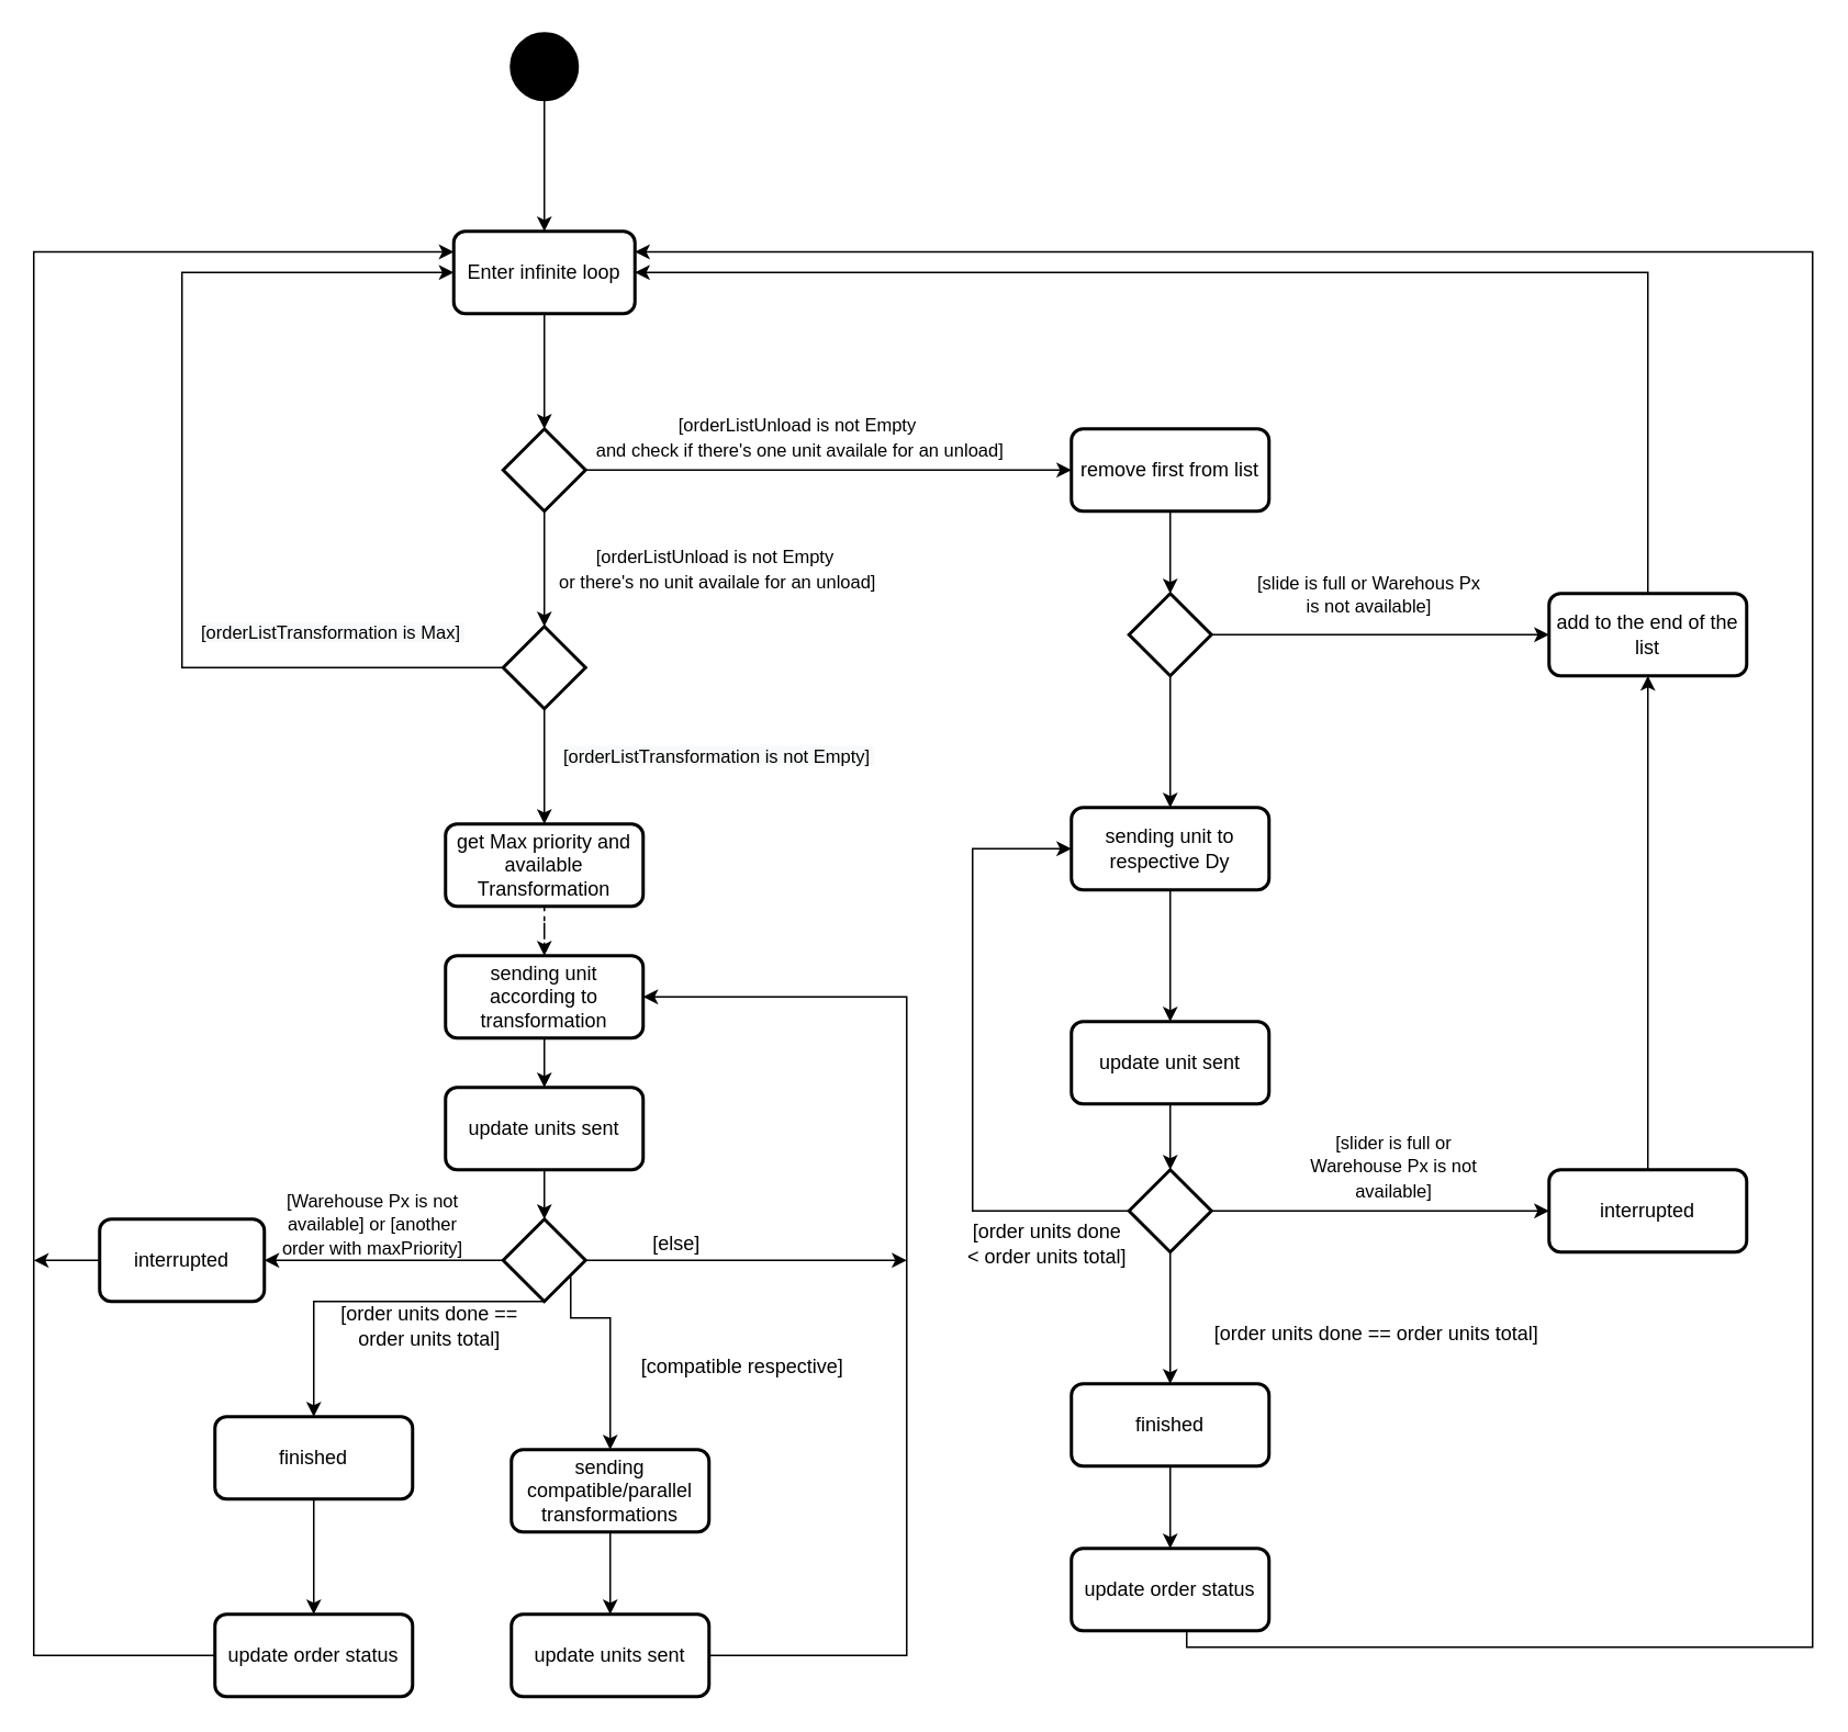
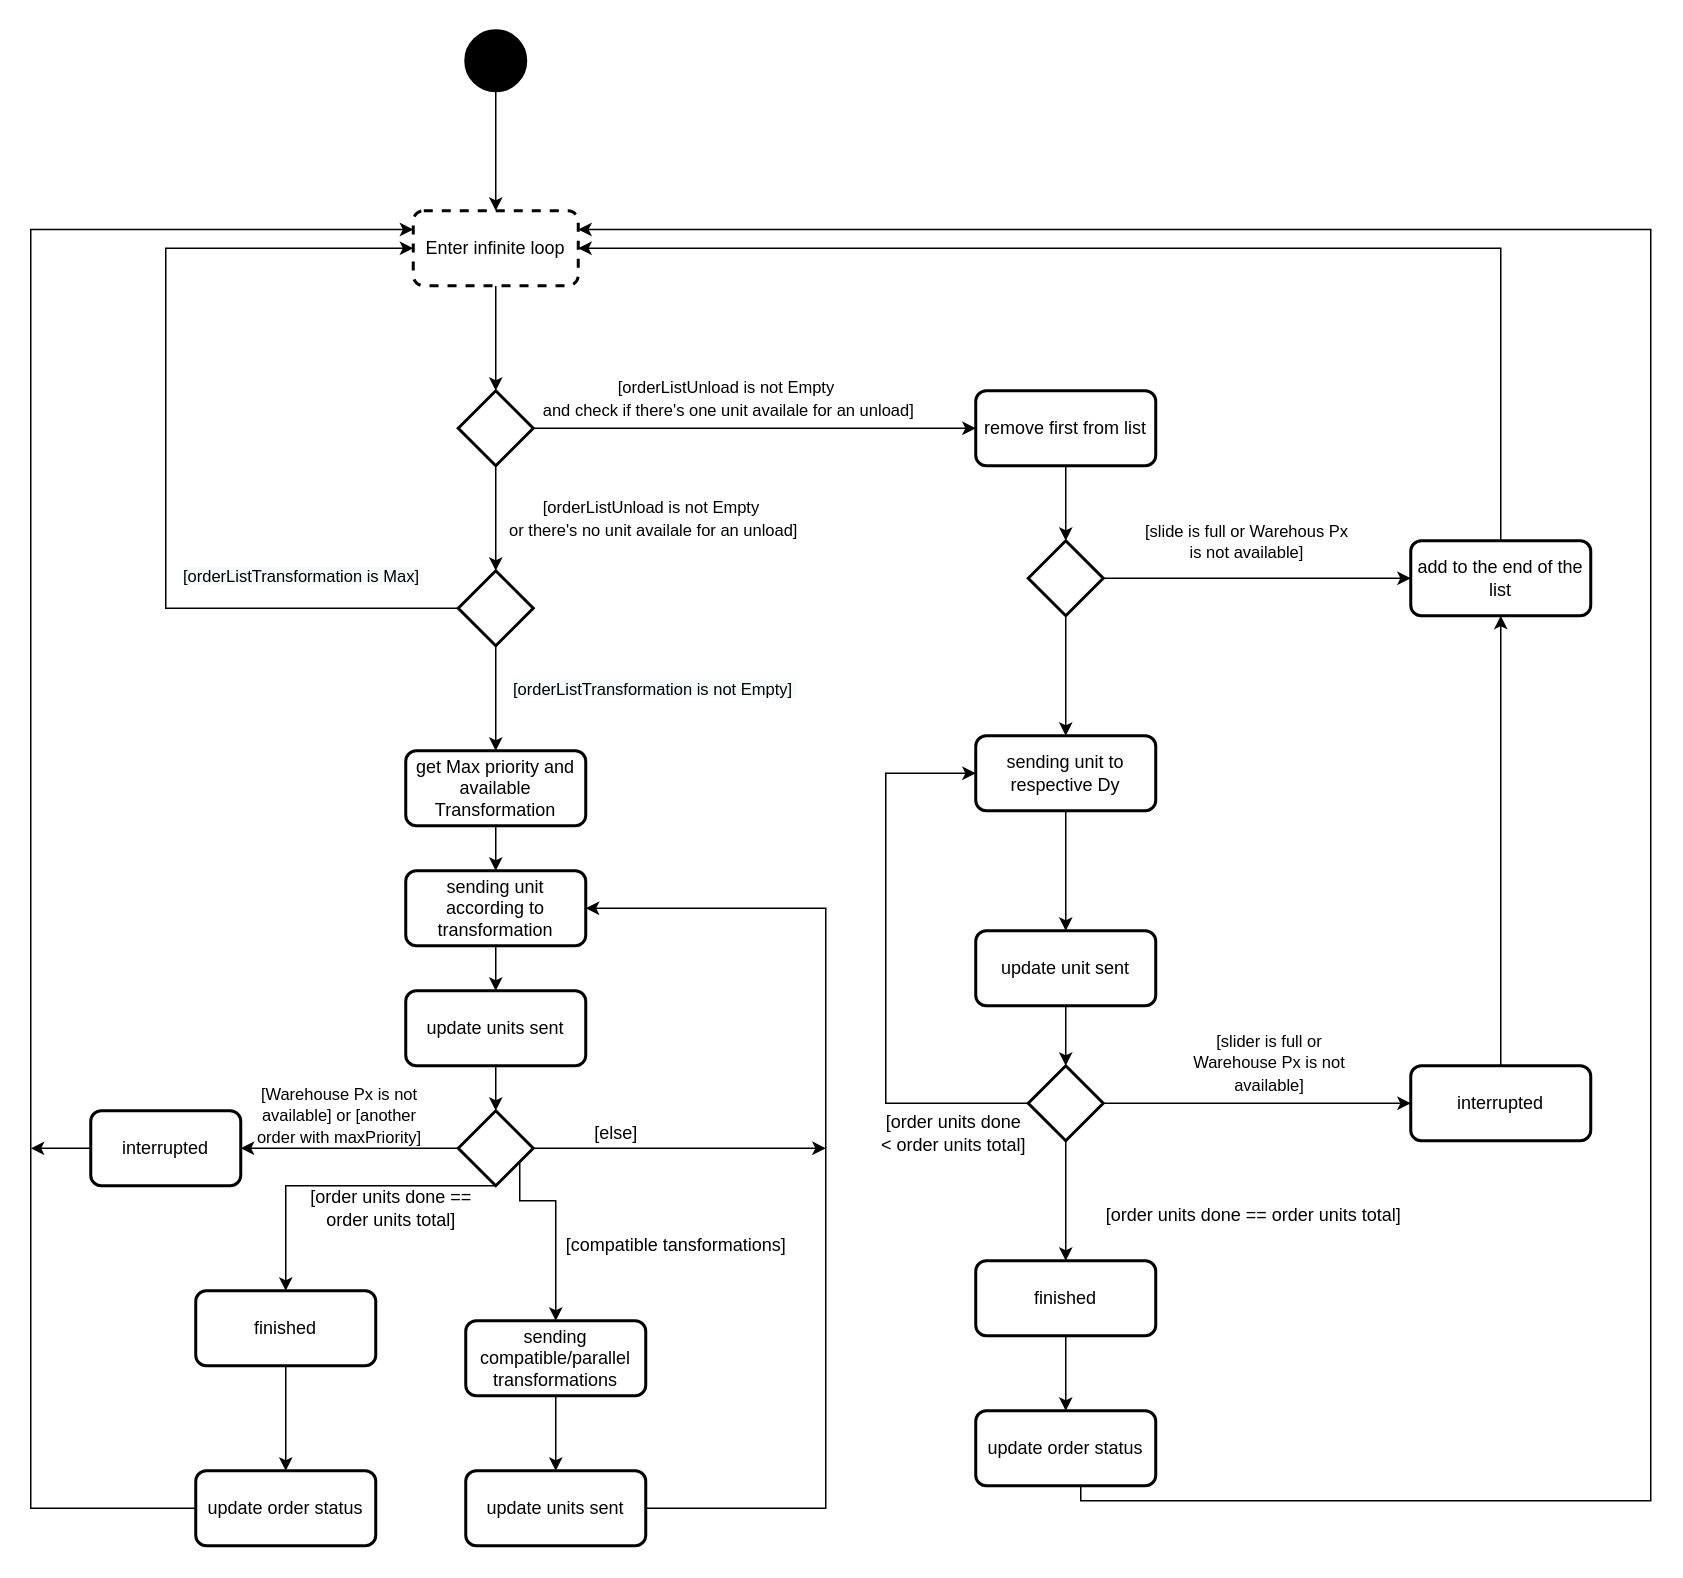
- <mxCell id="5" value="Enter infinite loop" style="rounded=1;whiteSpace=wrap;html=1;absoluteArcSize=1;arcSize=14;strokeWidth=2;fillColor=#FFFFFF;" parent="1" vertex="1"><mxGeometry x="275" y="140" width="110" height="50" as="geometry" /></mxCell>
+ <mxCell id="5" value="Enter infinite loop" style="rounded=1;whiteSpace=wrap;html=1;absoluteArcSize=1;arcSize=14;strokeWidth=2;fillColor=#FFFFFF;dashed=1;" parent="1" vertex="1"><mxGeometry x="275" y="140" width="110" height="50" as="geometry" /></mxCell>
- <mxCell id="35" value="" style="edgeStyle=orthogonalEdgeStyle;rounded=0;orthogonalLoop=1;jettySize=auto;html=1;dashed=1;" parent="1" source="36" target="38" edge="1"><mxGeometry relative="1" as="geometry" /></mxCell>
+ <mxCell id="35" value="" style="edgeStyle=orthogonalEdgeStyle;rounded=0;orthogonalLoop=1;jettySize=auto;html=1;" parent="1" source="36" target="38" edge="1"><mxGeometry relative="1" as="geometry" /></mxCell>
- <mxCell id="58" value="[compatible respective]" style="text;html=1;align=center;verticalAlign=middle;resizable=0;points=[];autosize=1;" parent="1" vertex="1"><mxGeometry x="370" y="820" width="160" height="20" as="geometry" /></mxCell>
+ <mxCell id="58" value="[compatible tansformations]" style="text;html=1;align=center;verticalAlign=middle;resizable=0;points=[];autosize=1;" parent="1" vertex="1"><mxGeometry x="370" y="820" width="160" height="20" as="geometry" /></mxCell>
